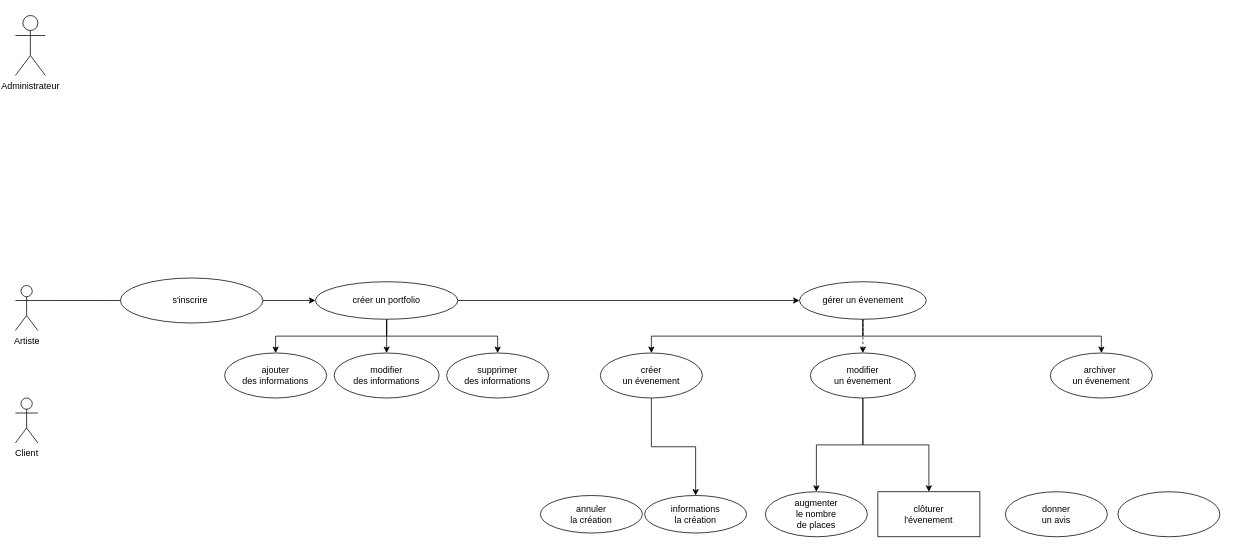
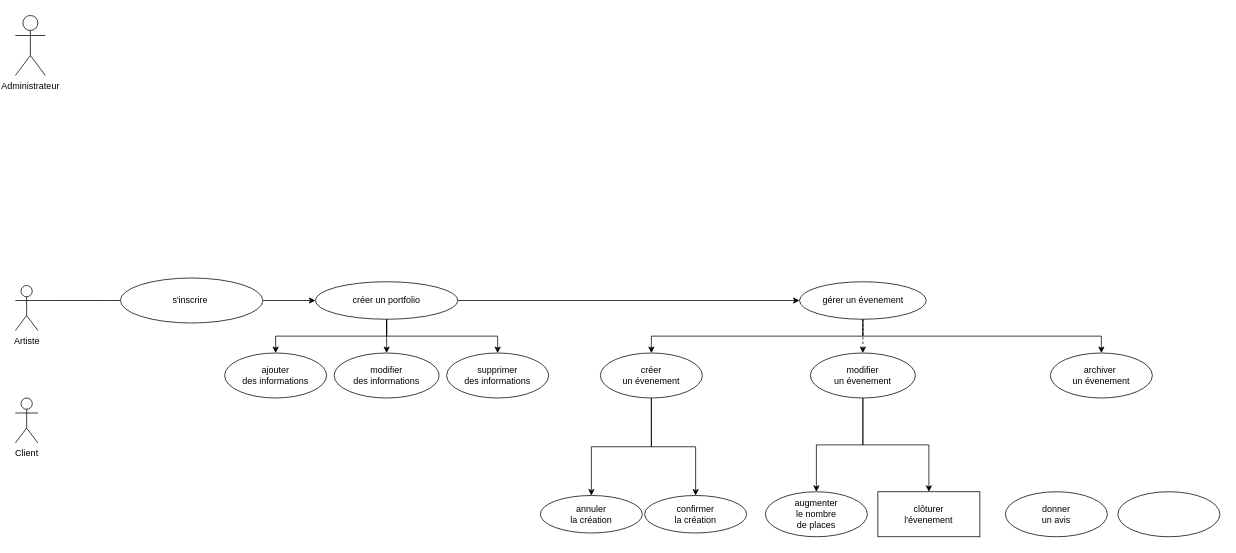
+ <mxCell id="20" style="edgeStyle=orthogonalEdgeStyle;rounded=0;orthogonalLoop=1;jettySize=auto;html=1;exitX=0.5;exitY=1;exitDx=0;exitDy=0;" edge="1" parent="1" source="22" target="27"><mxGeometry relative="1" as="geometry" /></mxCell>
- <mxCell id="28" value="informations&lt;br&gt;la création" style="ellipse;whiteSpace=wrap;html=1;" vertex="1" parent="1"><mxGeometry x="859" y="660" width="136" height="50" as="geometry" /></mxCell>
+ <mxCell id="28" value="confirmer&lt;br&gt;la création" style="ellipse;whiteSpace=wrap;html=1;" vertex="1" parent="1"><mxGeometry x="859" y="660" width="136" height="50" as="geometry" /></mxCell>
